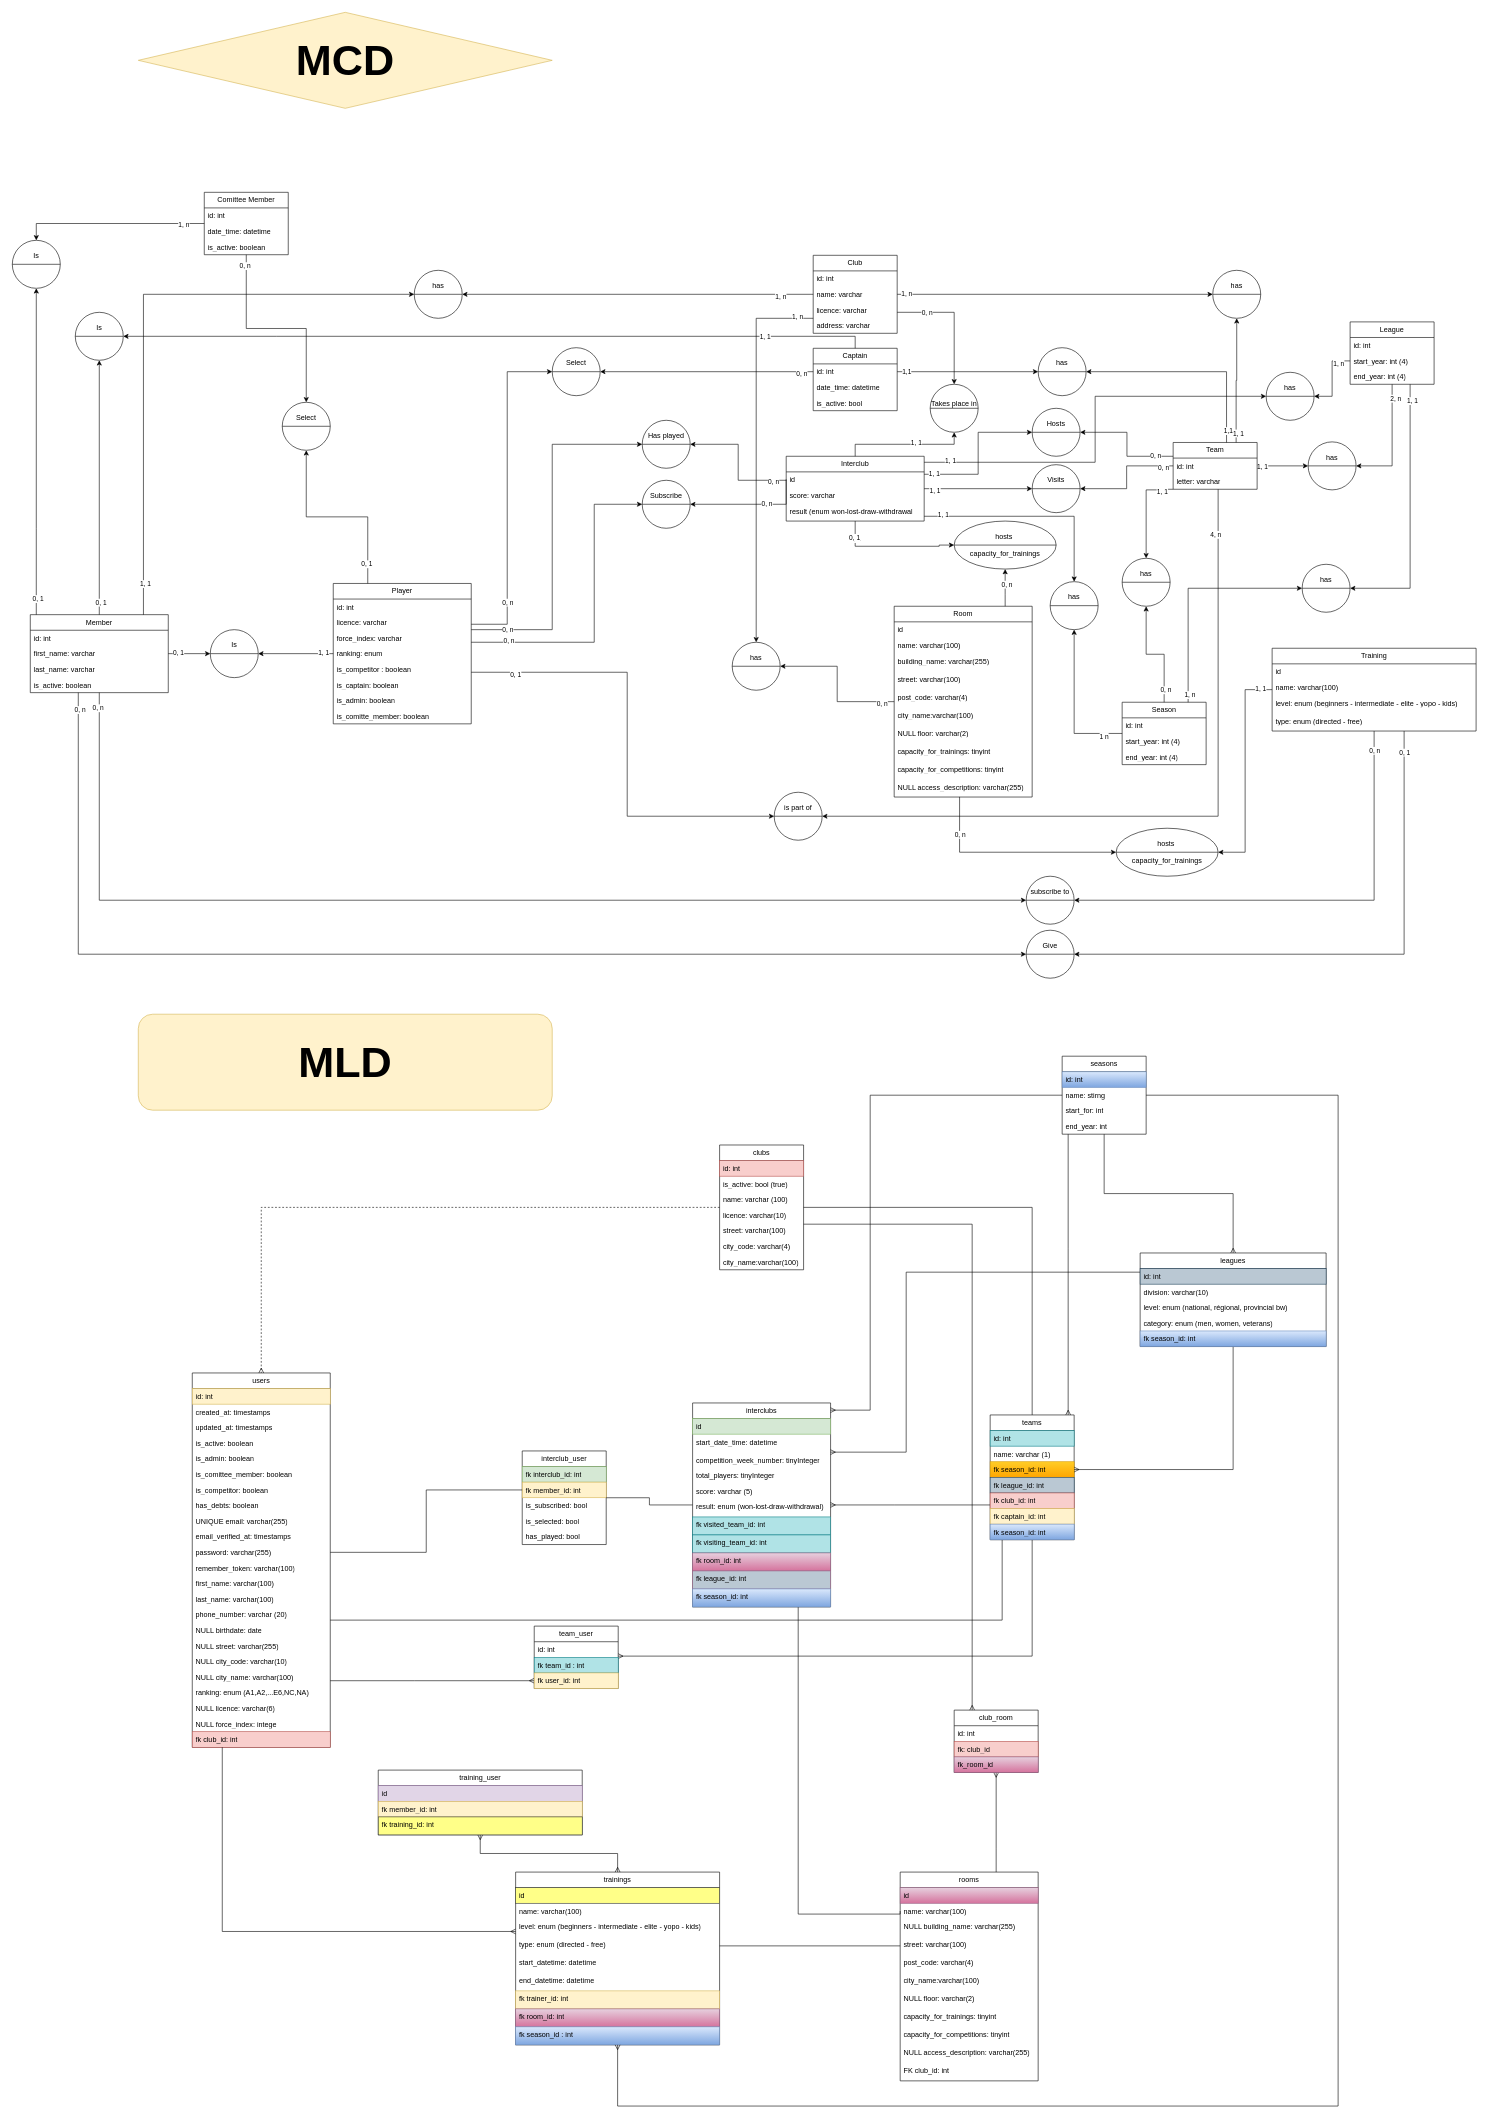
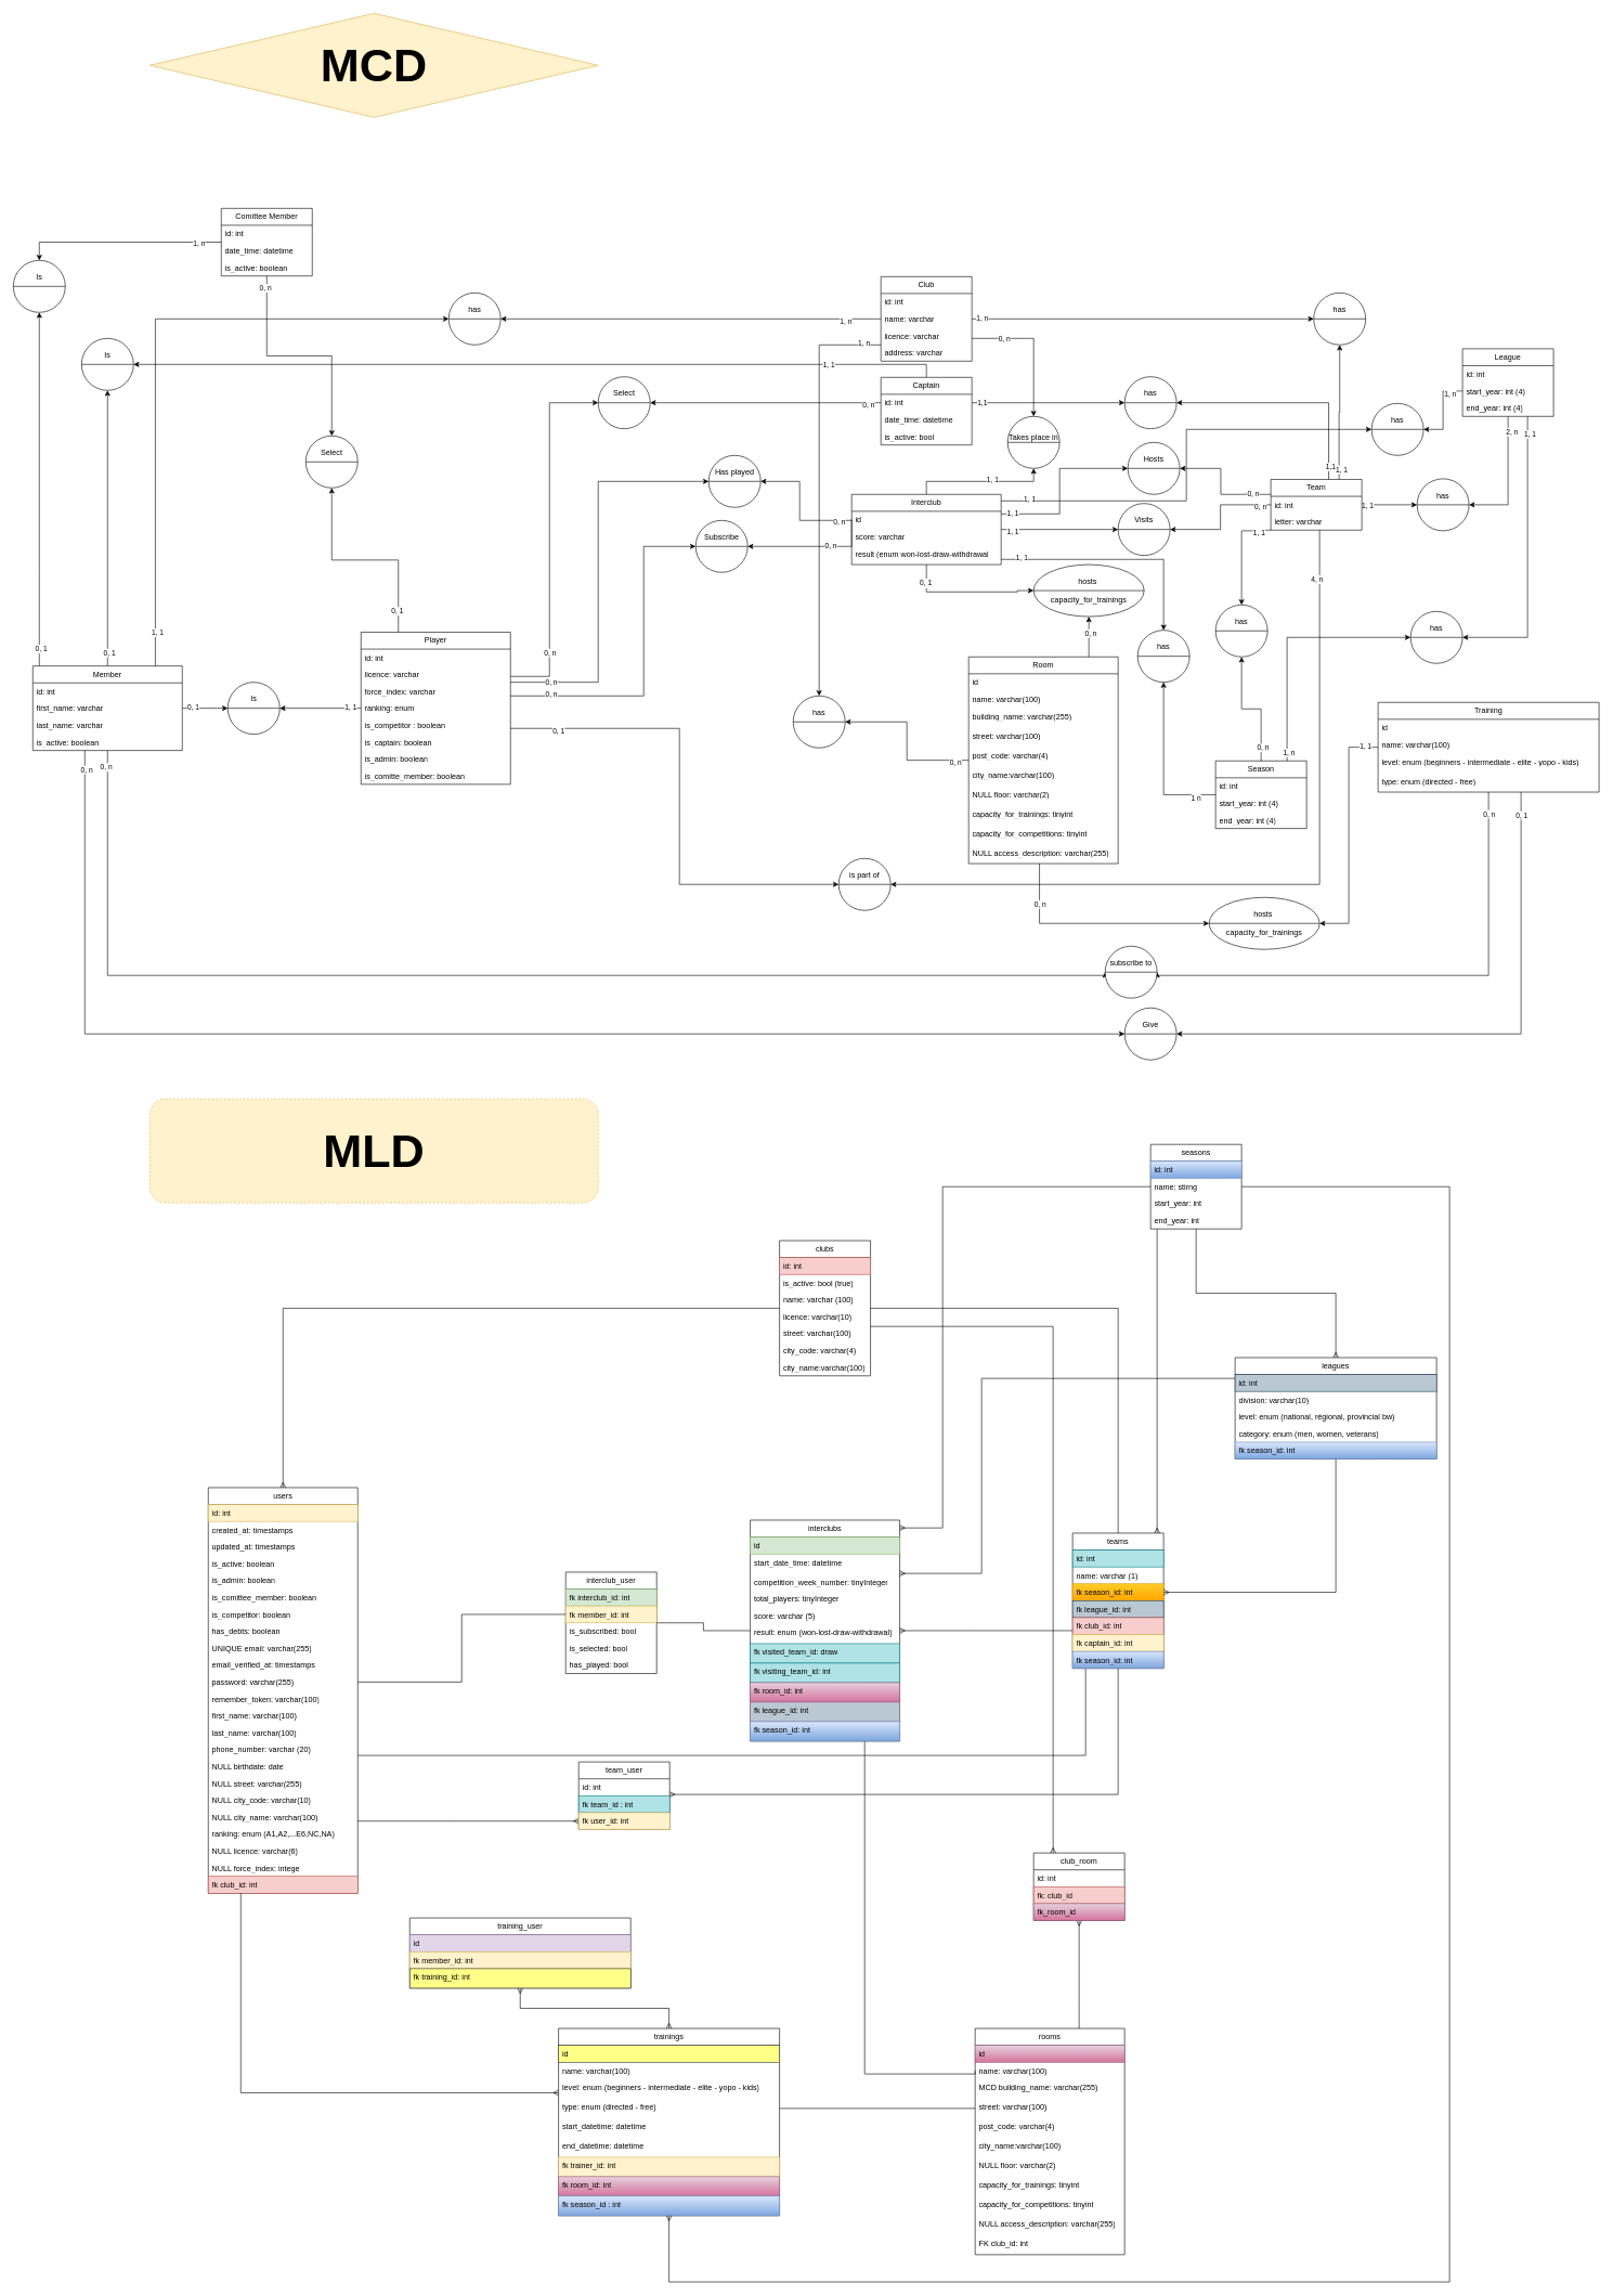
- <mxCell id="282" value="Hosts&lt;div&gt;&lt;br&gt;&lt;/div&gt;&lt;div&gt;&lt;br&gt;&lt;/div&gt;" style="shape=lineEllipse;perimeter=ellipsePerimeter;whiteSpace=wrap;html=1;backgroundOutline=1;" parent="1" vertex="1"><mxGeometry x="1720" y="680" width="80" height="80" as="geometry" /></mxCell>
+ <mxCell id="282" value="Hosts&lt;div&gt;&lt;br&gt;&lt;/div&gt;&lt;div&gt;&lt;br&gt;&lt;/div&gt;" style="shape=lineEllipse;perimeter=ellipsePerimeter;whiteSpace=wrap;html=1;backgroundOutline=1;" parent="1" vertex="1"><mxGeometry x="1735" y="680" width="80" height="80" as="geometry" /></mxCell>
- <mxCell id="51" value="&lt;div&gt;Has played&lt;/div&gt;&lt;div&gt;&lt;br&gt;&lt;/div&gt;&lt;div&gt;&lt;br&gt;&lt;/div&gt;" style="shape=lineEllipse;perimeter=ellipsePerimeter;whiteSpace=wrap;html=1;backgroundOutline=1;" parent="1" vertex="1"><mxGeometry x="1070" y="700" width="80" height="80" as="geometry" /></mxCell>
+ <mxCell id="51" value="&lt;div&gt;Has played&lt;/div&gt;&lt;div&gt;&lt;br&gt;&lt;/div&gt;&lt;div&gt;&lt;br&gt;&lt;/div&gt;" style="shape=lineEllipse;perimeter=ellipsePerimeter;whiteSpace=wrap;html=1;backgroundOutline=1;" parent="1" vertex="1"><mxGeometry x="1090" y="700" width="80" height="80" as="geometry" /></mxCell>
- <mxCell id="244" value="&lt;div&gt;subscribe to&lt;/div&gt;&lt;div&gt;&lt;br&gt;&lt;/div&gt;&lt;div&gt;&lt;br&gt;&lt;/div&gt;" style="shape=lineEllipse;perimeter=ellipsePerimeter;whiteSpace=wrap;html=1;backgroundOutline=1;" parent="1" vertex="1"><mxGeometry x="1710" y="1460" width="80" height="80" as="geometry" /></mxCell>
+ <mxCell id="244" value="&lt;div&gt;subscribe to&lt;/div&gt;&lt;div&gt;&lt;br&gt;&lt;/div&gt;&lt;div&gt;&lt;br&gt;&lt;/div&gt;" style="shape=lineEllipse;perimeter=ellipsePerimeter;whiteSpace=wrap;html=1;backgroundOutline=1;" parent="1" vertex="1"><mxGeometry x="1700" y="1455" width="80" height="80" as="geometry" /></mxCell>
- <mxCell id="245" value="&lt;div&gt;Give&lt;/div&gt;&lt;div&gt;&lt;br&gt;&lt;/div&gt;&lt;div&gt;&lt;br&gt;&lt;/div&gt;" style="shape=lineEllipse;perimeter=ellipsePerimeter;whiteSpace=wrap;html=1;backgroundOutline=1;" parent="1" vertex="1"><mxGeometry x="1710" y="1550" width="80" height="80" as="geometry" /></mxCell>
+ <mxCell id="245" value="&lt;div&gt;Give&lt;/div&gt;&lt;div&gt;&lt;br&gt;&lt;/div&gt;&lt;div&gt;&lt;br&gt;&lt;/div&gt;" style="shape=lineEllipse;perimeter=ellipsePerimeter;whiteSpace=wrap;html=1;backgroundOutline=1;" parent="1" vertex="1"><mxGeometry x="1730" y="1550" width="80" height="80" as="geometry" /></mxCell>
- <mxCell id="142" value="&lt;b style=&quot;font-size: 72px;&quot;&gt;MLD&lt;/b&gt;" style="rounded=1;whiteSpace=wrap;html=1;fontSize=72;fillColor=#fff2cc;strokeColor=#d6b656;" parent="1" vertex="1"><mxGeometry x="230" y="1690" width="690" height="160" as="geometry" /></mxCell>
+ <mxCell id="142" value="&lt;b style=&quot;font-size: 72px;&quot;&gt;MLD&lt;/b&gt;" style="rounded=1;whiteSpace=wrap;html=1;fontSize=72;fillColor=#fff2cc;strokeColor=#d6b656;dashed=1;" parent="1" vertex="1"><mxGeometry x="230" y="1690" width="690" height="160" as="geometry" /></mxCell>
- <mxCell id="302" value="start_for: int" style="text;strokeColor=none;fillColor=none;align=left;verticalAlign=top;spacingLeft=4;spacingRight=4;overflow=hidden;rotatable=0;points=[[0,0.5],[1,0.5]];portConstraint=eastwest;whiteSpace=wrap;html=1;" parent="299" vertex="1"><mxGeometry y="78" width="140" height="26" as="geometry" /></mxCell>
+ <mxCell id="302" value="start_year: int" style="text;strokeColor=none;fillColor=none;align=left;verticalAlign=top;spacingLeft=4;spacingRight=4;overflow=hidden;rotatable=0;points=[[0,0.5],[1,0.5]];portConstraint=eastwest;whiteSpace=wrap;html=1;" parent="299" vertex="1"><mxGeometry y="78" width="140" height="26" as="geometry" /></mxCell>
- <mxCell id="179" style="edgeStyle=orthogonalEdgeStyle;rounded=0;orthogonalLoop=1;jettySize=auto;html=1;entryX=0.5;entryY=0;entryDx=0;entryDy=0;endArrow=ERmany;endFill=0;dashed=1;" parent="1" source="182" target="190" edge="1"><mxGeometry relative="1" as="geometry" /></mxCell>
+ <mxCell id="179" style="edgeStyle=orthogonalEdgeStyle;rounded=0;orthogonalLoop=1;jettySize=auto;html=1;entryX=0.5;entryY=0;entryDx=0;entryDy=0;endArrow=ERmany;endFill=0;" parent="1" source="182" target="190" edge="1"><mxGeometry relative="1" as="geometry" /></mxCell>
- <mxCell id="154" value="fk visited_team_id: int" style="text;strokeColor=#0e8088;fillColor=#b0e3e6;align=left;verticalAlign=top;spacingLeft=4;spacingRight=4;overflow=hidden;rotatable=0;points=[[0,0.5],[1,0.5]];portConstraint=eastwest;whiteSpace=wrap;html=1;" parent="147" vertex="1"><mxGeometry y="190" width="230" height="30" as="geometry" /></mxCell>
+ <mxCell id="154" value="fk visited_team_id: draw" style="text;strokeColor=#0e8088;fillColor=#b0e3e6;align=left;verticalAlign=top;spacingLeft=4;spacingRight=4;overflow=hidden;rotatable=0;points=[[0,0.5],[1,0.5]];portConstraint=eastwest;whiteSpace=wrap;html=1;" parent="147" vertex="1"><mxGeometry y="190" width="230" height="30" as="geometry" /></mxCell>
- <mxCell id="252" value="NULL building_name: varchar(255)" style="text;strokeColor=none;fillColor=none;align=left;verticalAlign=top;spacingLeft=4;spacingRight=4;overflow=hidden;rotatable=0;points=[[0,0.5],[1,0.5]];portConstraint=eastwest;whiteSpace=wrap;html=1;" parent="249" vertex="1"><mxGeometry y="78" width="230" height="30" as="geometry" /></mxCell>
+ <mxCell id="252" value="MCD building_name: varchar(255)" style="text;strokeColor=none;fillColor=none;align=left;verticalAlign=top;spacingLeft=4;spacingRight=4;overflow=hidden;rotatable=0;points=[[0,0.5],[1,0.5]];portConstraint=eastwest;whiteSpace=wrap;html=1;" parent="249" vertex="1"><mxGeometry y="78" width="230" height="30" as="geometry" /></mxCell>
